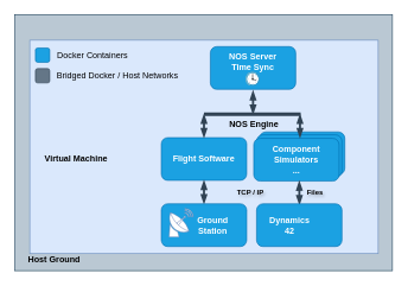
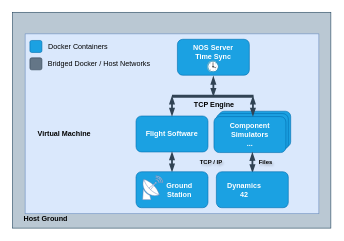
- <mxCell id="12" value="&lt;b&gt;NOS Engine&lt;/b&gt;" style="text;html=1;align=center;verticalAlign=middle;resizable=0;points=[];autosize=1;strokeColor=none;fillColor=none;" vertex="1" parent="1"><mxGeometry x="311" y="160" width="90" height="30" as="geometry" /></mxCell>
+ <mxCell id="12" value="&lt;b&gt;TCP Engine&lt;/b&gt;" style="text;html=1;align=center;verticalAlign=middle;resizable=0;points=[];autosize=1;strokeColor=none;fillColor=none;" vertex="1" parent="1"><mxGeometry x="311" y="160" width="90" height="30" as="geometry" /></mxCell>
